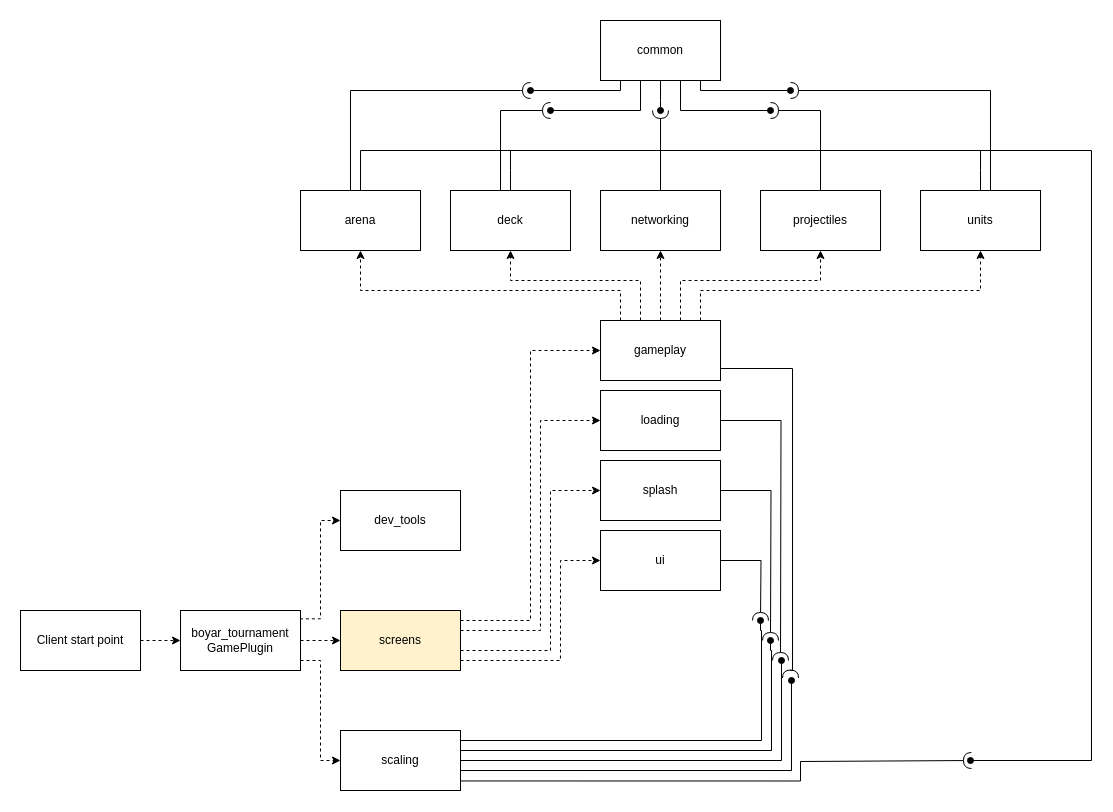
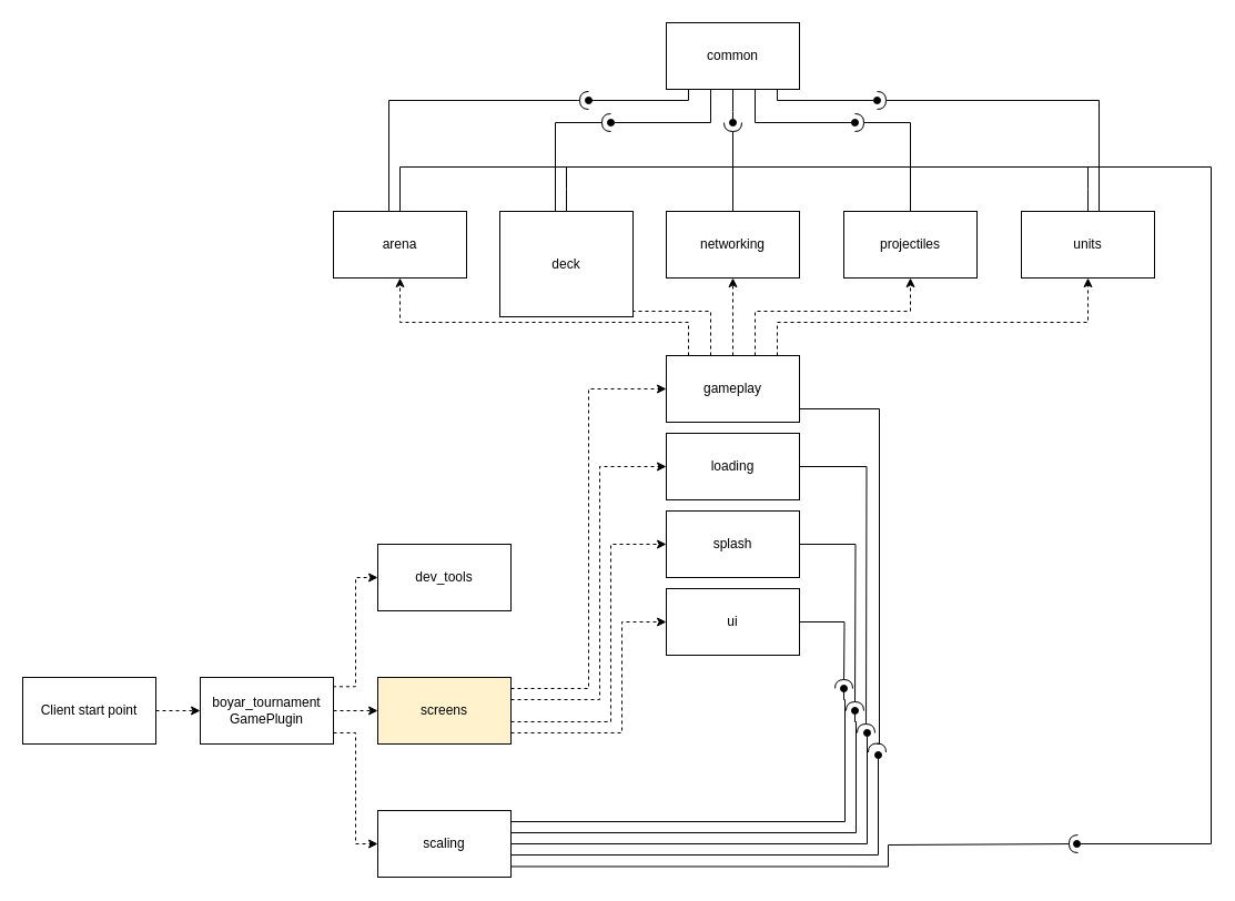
- <mxCell id="32" value="deck" style="rounded=0;whiteSpace=wrap;html=1;" vertex="1" parent="1"><mxGeometry x="450" y="190" width="120" height="60" as="geometry" /></mxCell>
+ <mxCell id="32" value="deck" style="rounded=0;whiteSpace=wrap;html=1;" vertex="1" parent="1"><mxGeometry x="450" y="190" width="120" height="95" as="geometry" /></mxCell>
